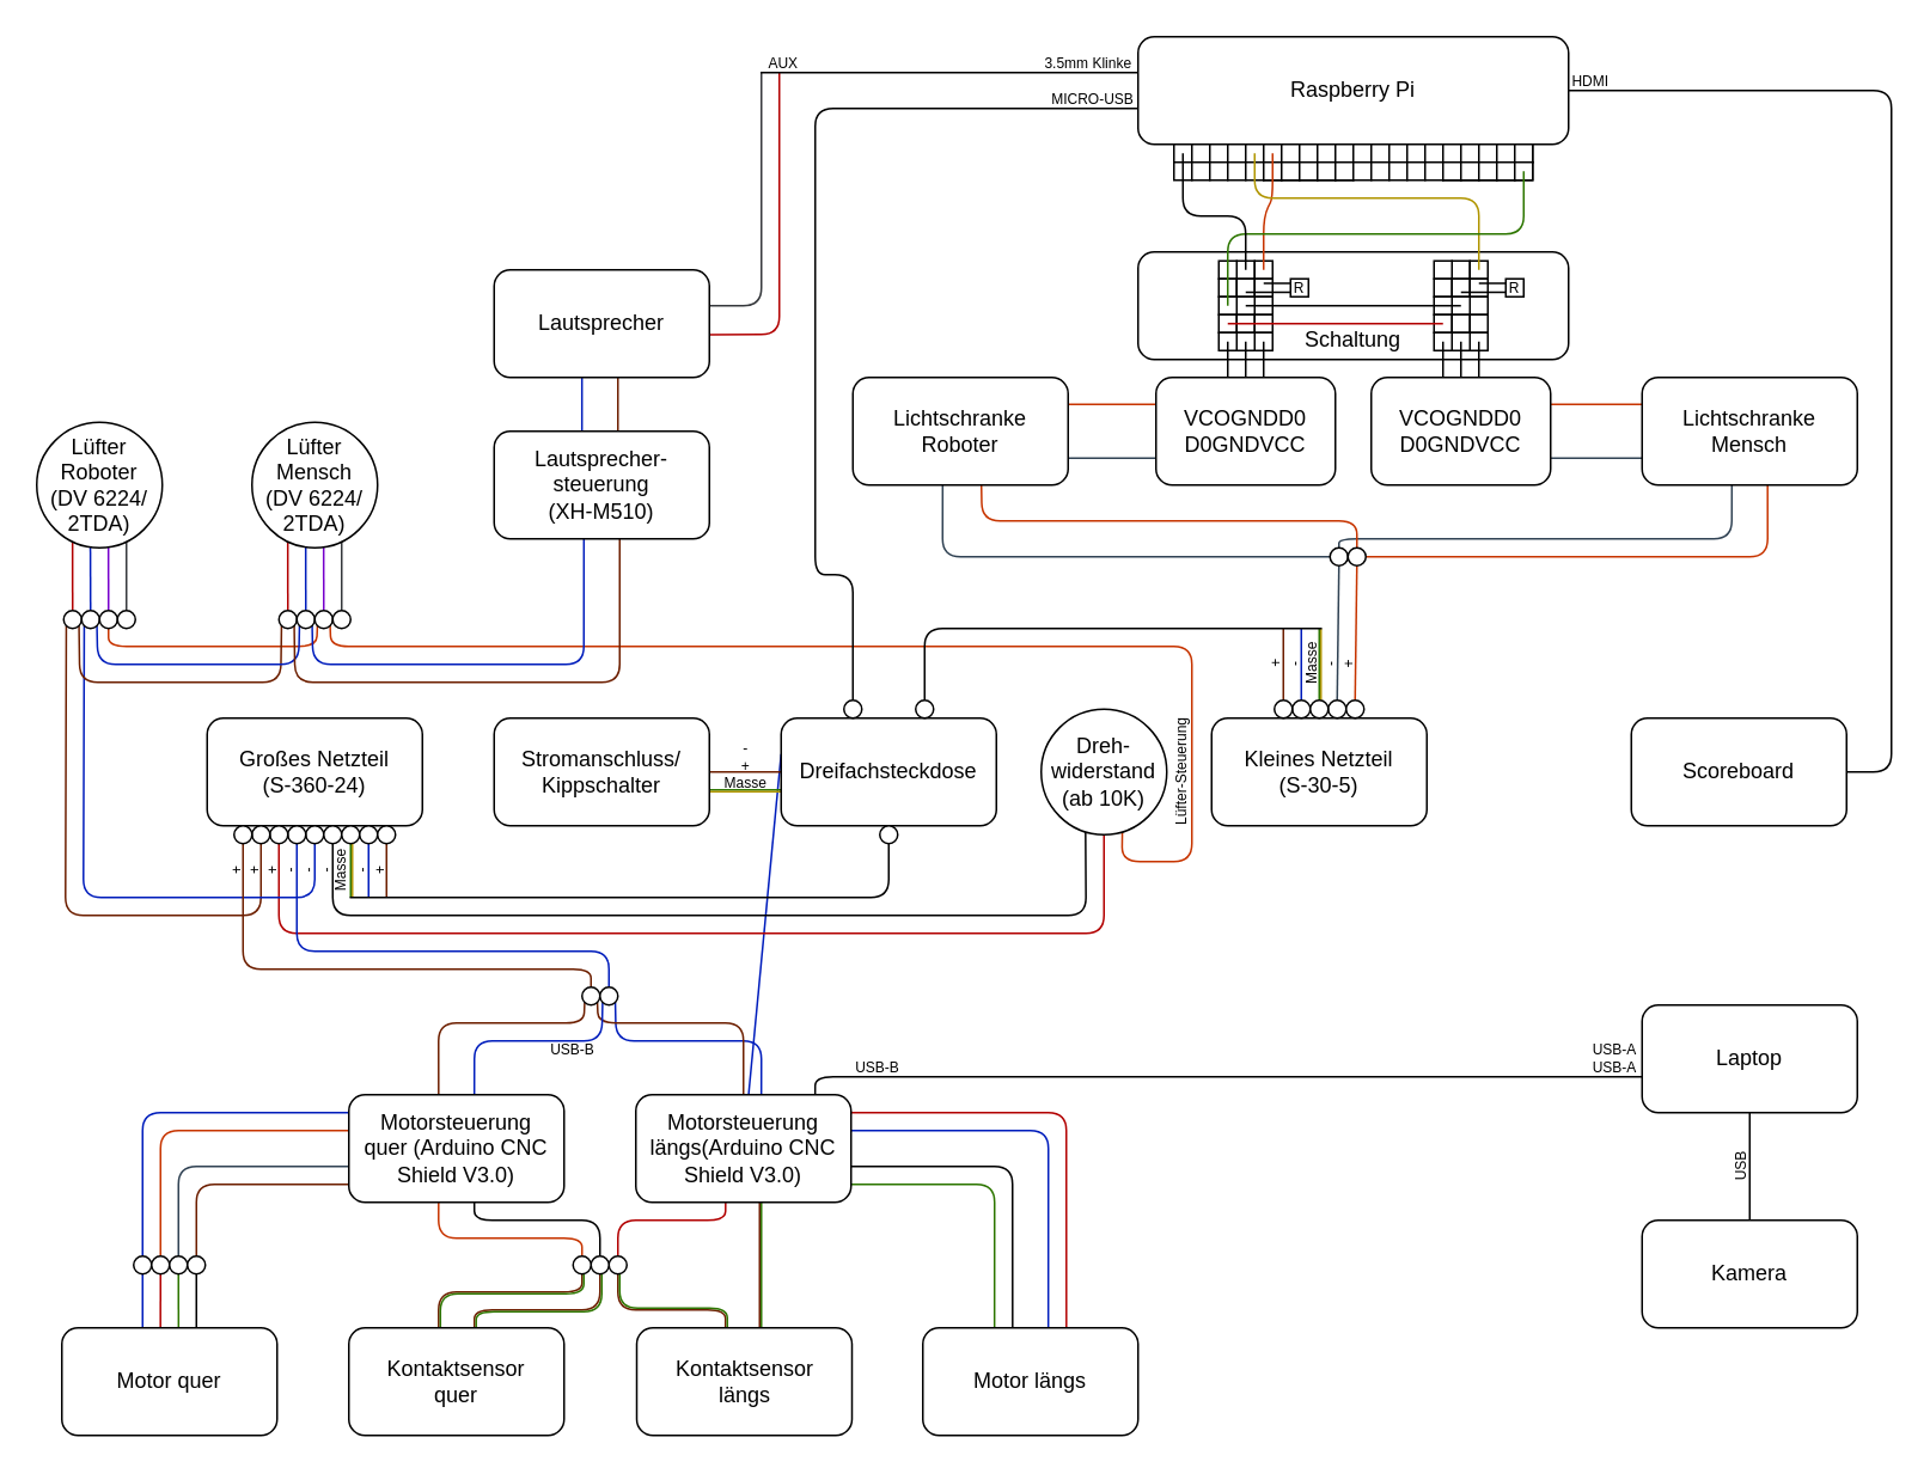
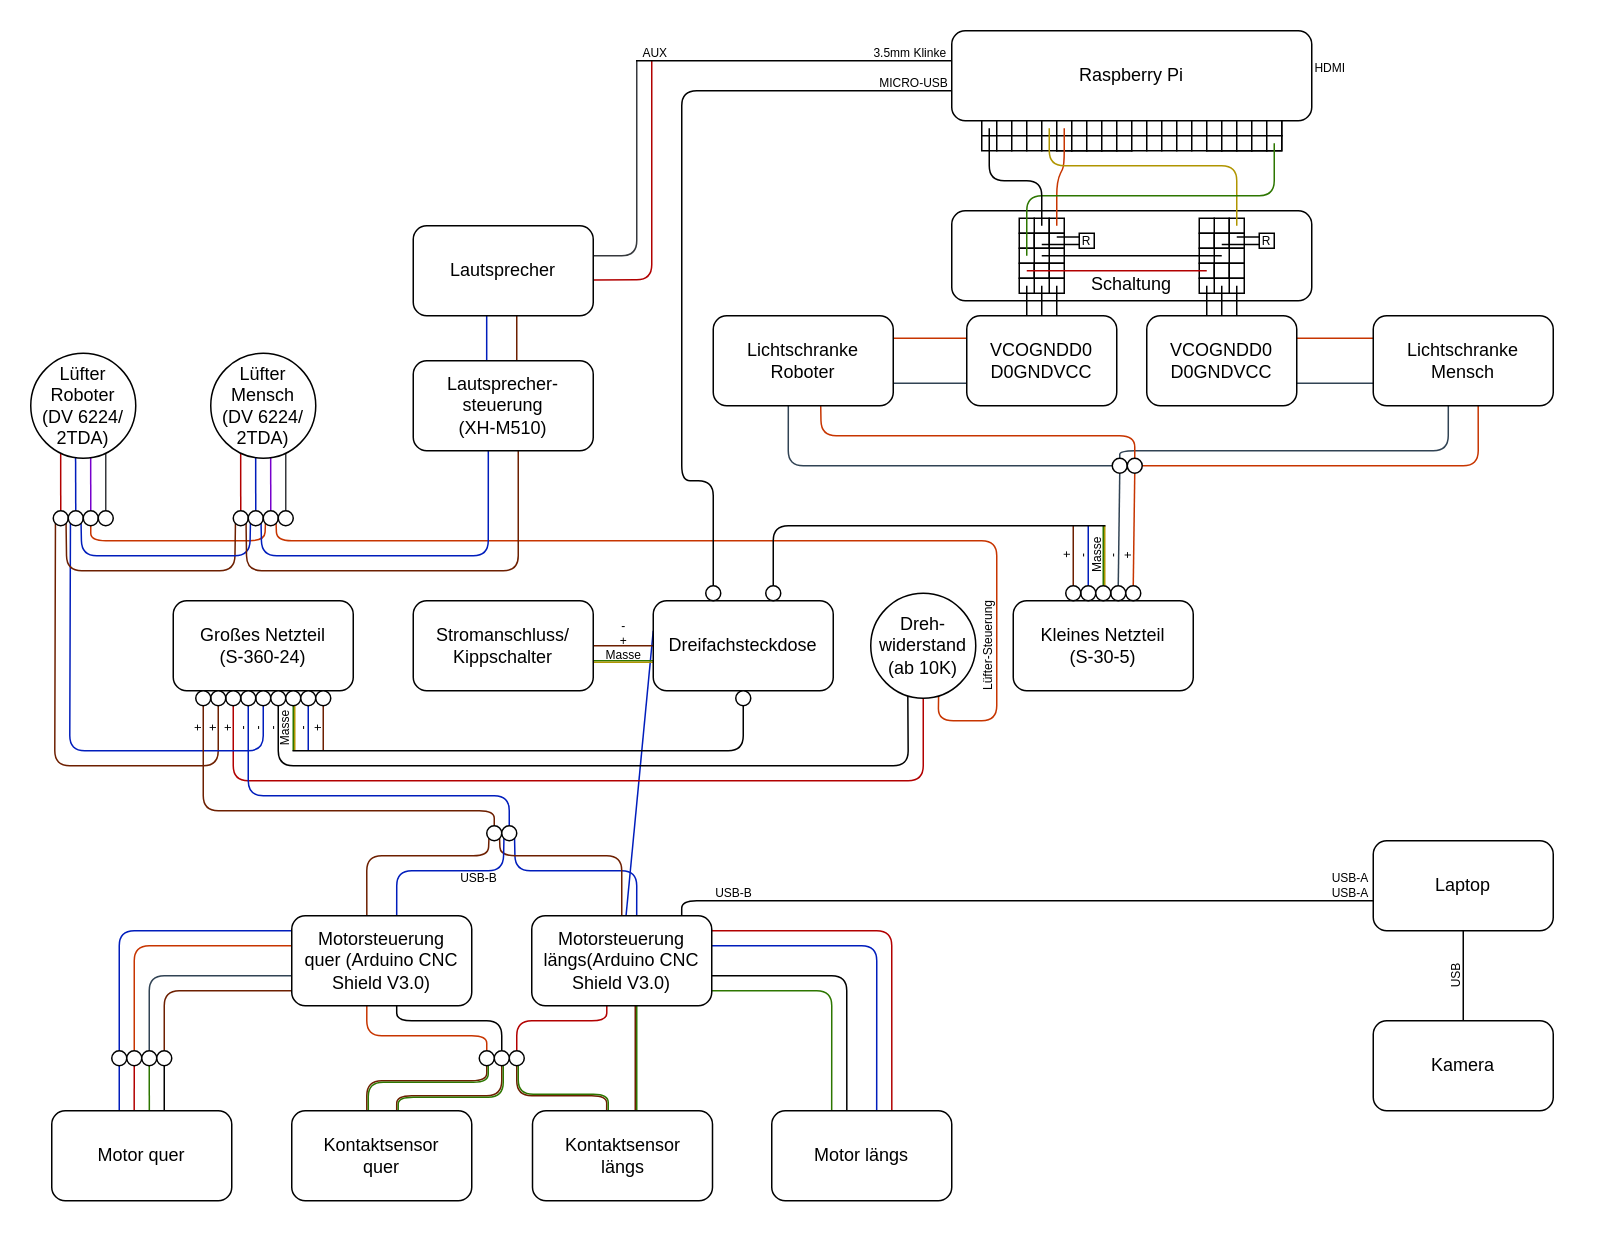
- <mxCell id="143" value="" style="endArrow=none;html=1;entryX=1;entryY=0.5;entryDx=0;entryDy=0;exitX=1;exitY=0.5;exitDx=0;exitDy=0;" parent="1" source="288" target="148" edge="1"><mxGeometry width="50" height="50" relative="1" as="geometry"><mxPoint x="1004" y="180" as="sourcePoint" /><mxPoint x="1054" y="130" as="targetPoint" /><Array as="points"><mxPoint x="1054" y="430" /><mxPoint x="1054" y="50" /></Array></mxGeometry></mxCell>
- <mxCell id="288" value="Scoreboard" style="rounded=1;whiteSpace=wrap;html=1;" parent="1" vertex="1"><mxGeometry x="909" y="400" width="120" height="60" as="geometry" /></mxCell>
